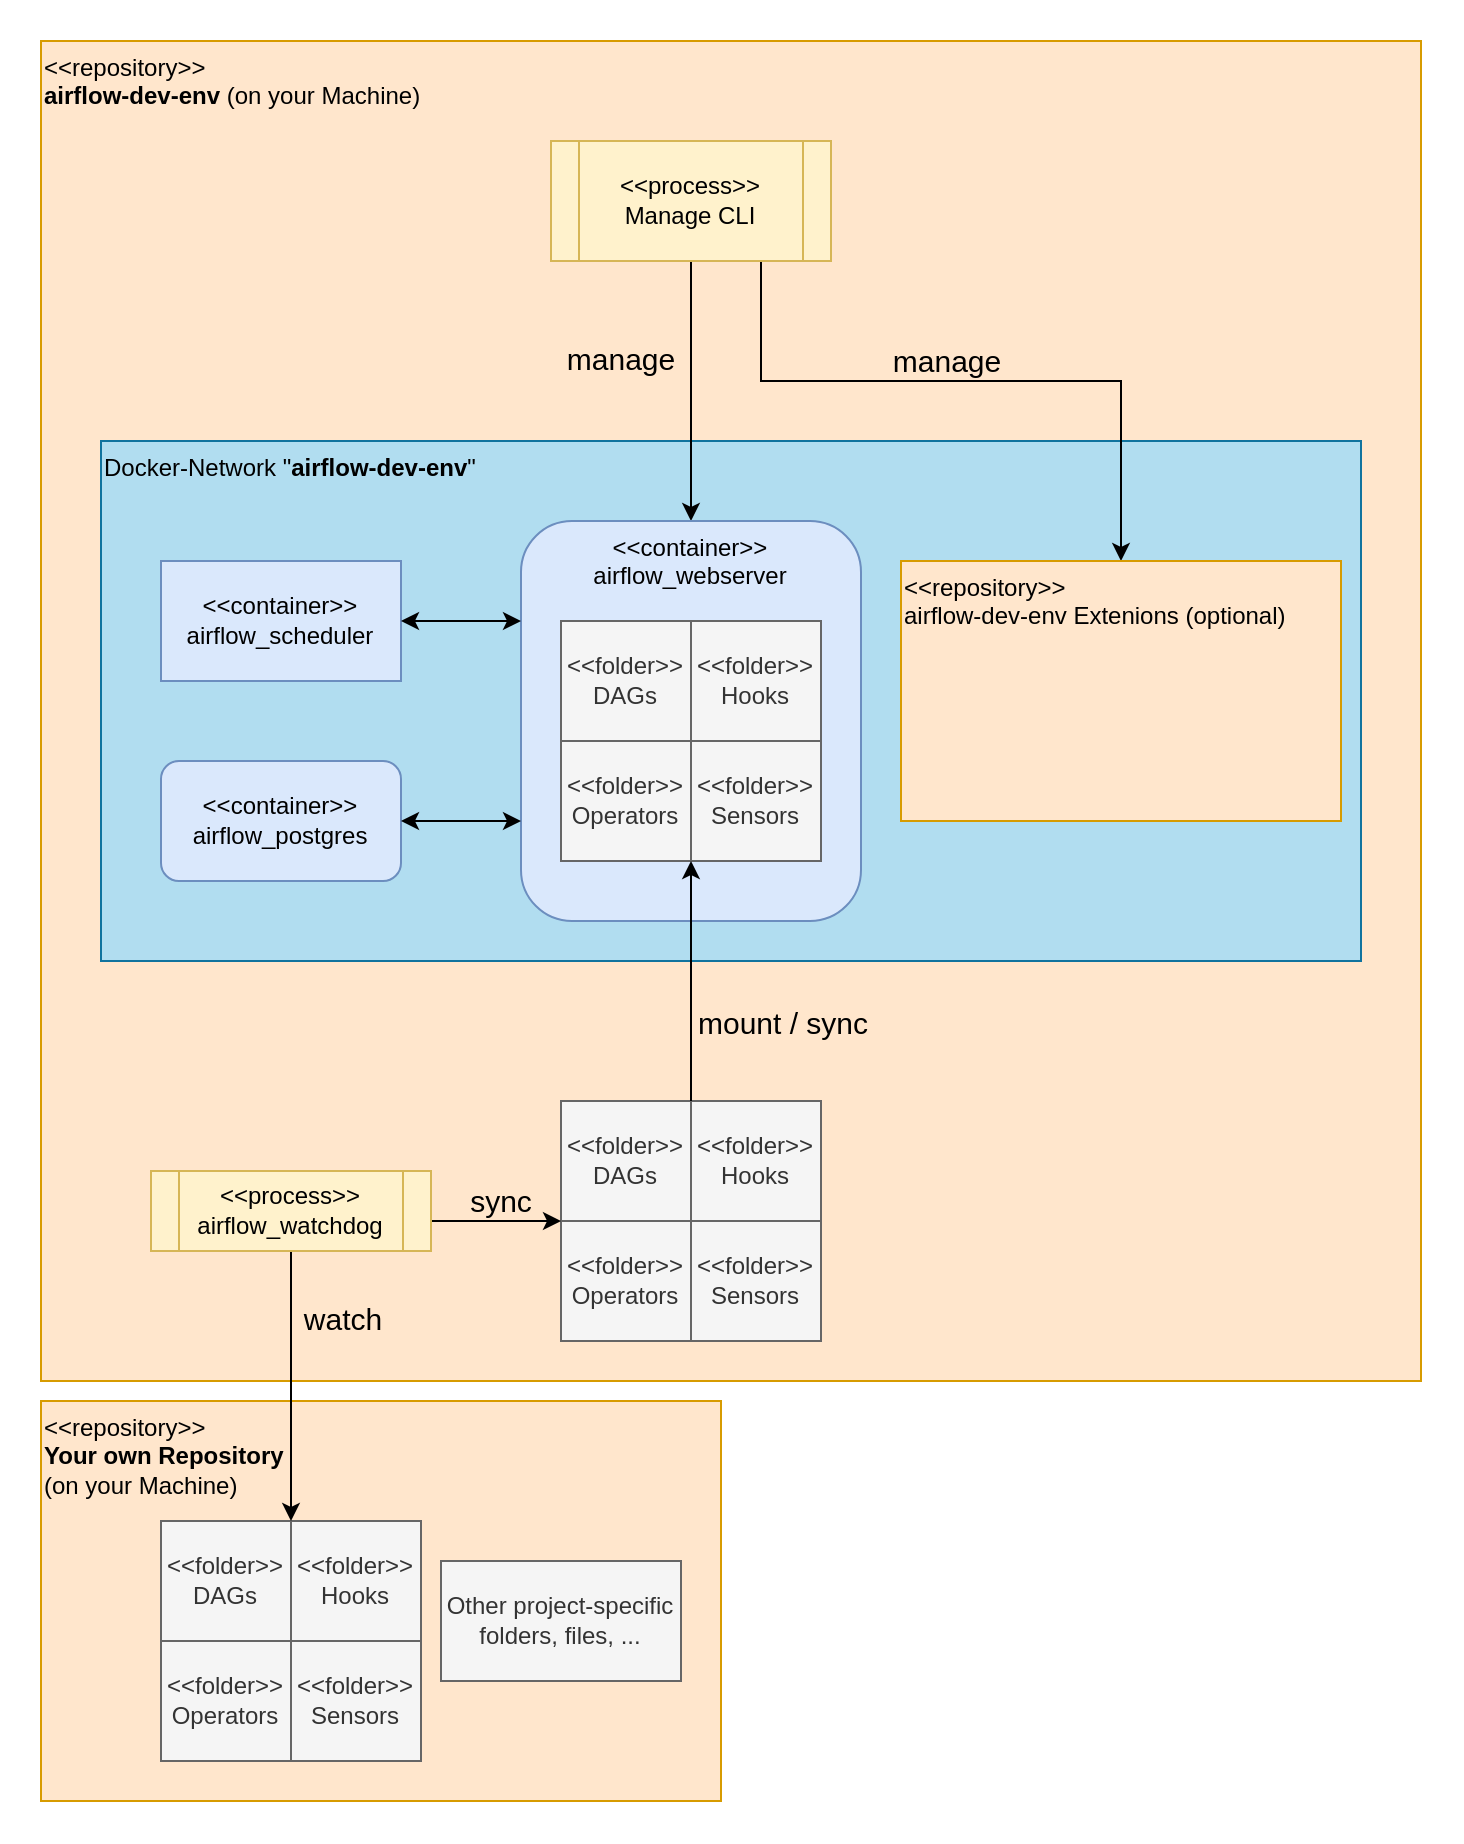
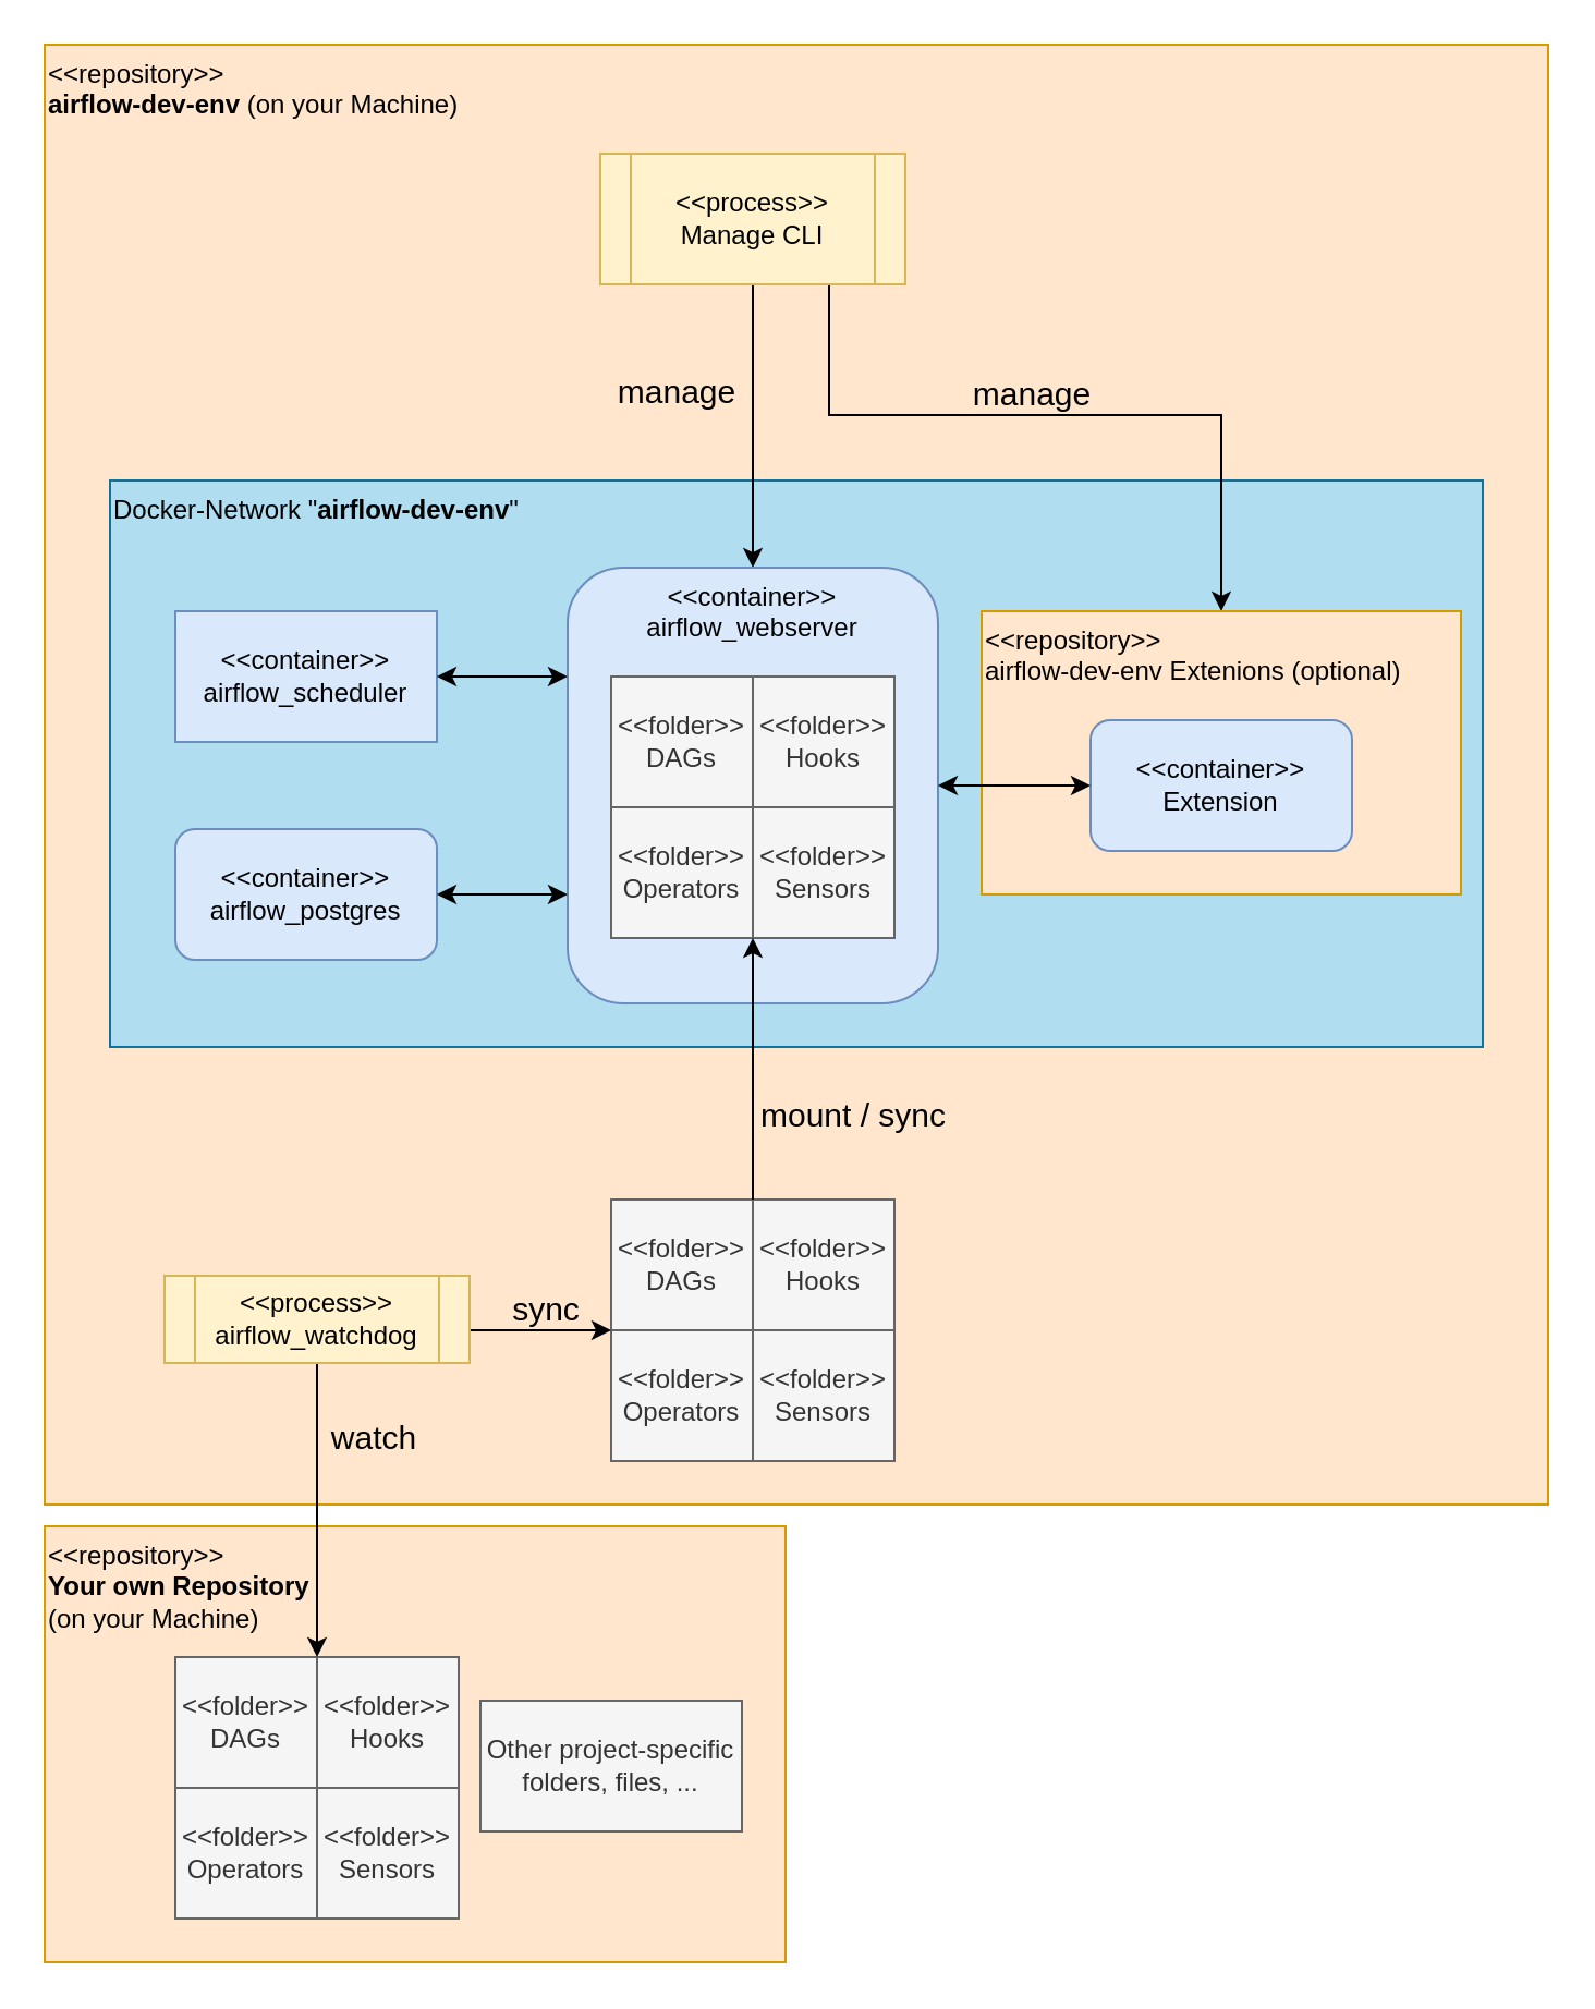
+ <mxCell id="42" style="edgeStyle=orthogonalEdgeStyle;rounded=0;orthogonalLoop=1;jettySize=auto;html=1;exitX=1;exitY=0.5;exitDx=0;exitDy=0;entryX=0;entryY=0.5;entryDx=0;entryDy=0;labelBackgroundColor=none;startArrow=classic;startFill=1;fontSize=15;" edge="1" parent="1" source="34" target="32"><mxGeometry relative="1" as="geometry" /></mxCell>
+ <mxCell id="32" value="&lt;div&gt;&amp;lt;&amp;lt;container&amp;gt;&amp;gt;&lt;/div&gt;&lt;div&gt;&lt;span class=&quot;pl-s&quot;&gt;Extension&lt;br&gt;&lt;/span&gt;&lt;/div&gt;" style="rounded=1;whiteSpace=wrap;html=1;align=center;fillColor=#dae8fc;strokeColor=#6c8ebf;" vertex="1" parent="30"><mxGeometry x="50" y="50" width="120" height="60" as="geometry" /></mxCell>
